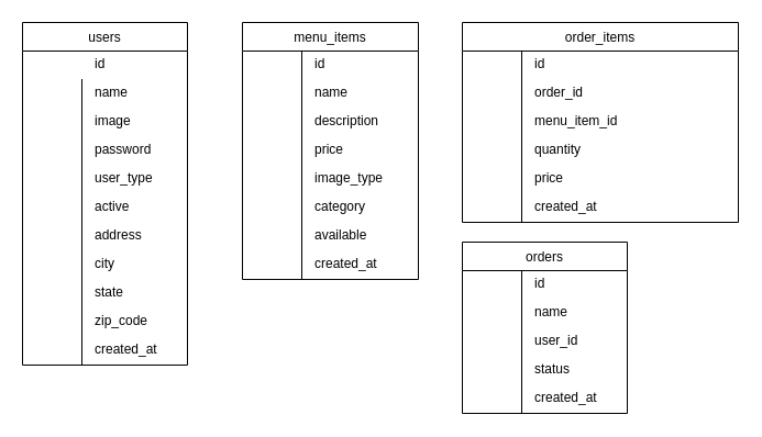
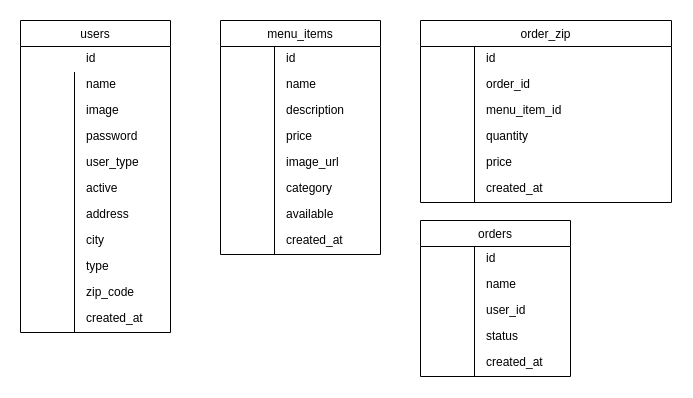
- <mxCell id="52" value="order_items" style="swimlane;fontStyle=0;childLayout=stackLayout;horizontal=1;startSize=26;fillColor=default;horizontalStack=0;resizeParent=1;resizeLast=0;collapsible=1;marginBottom=0;swimlaneFillColor=default;align=center;" vertex="1" parent="1"><mxGeometry x="420" y="20" width="251" height="182" as="geometry" /></mxCell>
+ <mxCell id="52" value="order_zip" style="swimlane;fontStyle=0;childLayout=stackLayout;horizontal=1;startSize=26;fillColor=default;horizontalStack=0;resizeParent=1;resizeLast=0;collapsible=1;marginBottom=0;swimlaneFillColor=default;align=center;" vertex="1" parent="1"><mxGeometry x="420" y="20" width="251" height="182" as="geometry" /></mxCell>
- <mxCell id="33" value="image_type" style="shape=partialRectangle;top=0;left=0;right=0;bottom=0;align=left;verticalAlign=top;spacingTop=-2;fillColor=none;spacingLeft=64;spacingRight=4;overflow=hidden;rotatable=0;points=[[0,0.5],[1,0.5]];portConstraint=eastwest;dropTarget=0;" vertex="1" parent="24"><mxGeometry y="130" width="160" height="26" as="geometry" /></mxCell>
+ <mxCell id="33" value="image_url" style="shape=partialRectangle;top=0;left=0;right=0;bottom=0;align=left;verticalAlign=top;spacingTop=-2;fillColor=none;spacingLeft=64;spacingRight=4;overflow=hidden;rotatable=0;points=[[0,0.5],[1,0.5]];portConstraint=eastwest;dropTarget=0;" vertex="1" parent="24"><mxGeometry y="130" width="160" height="26" as="geometry" /></mxCell>
- <mxCell id="18" value="state" style="shape=partialRectangle;top=0;left=0;right=0;bottom=0;align=left;verticalAlign=top;spacingTop=-2;fillColor=none;spacingLeft=64;spacingRight=4;overflow=hidden;rotatable=0;points=[[0,0.5],[1,0.5]];portConstraint=eastwest;dropTarget=0;" vertex="1" parent="2"><mxGeometry y="234" width="150" height="26" as="geometry" /></mxCell>
+ <mxCell id="18" value="type" style="shape=partialRectangle;top=0;left=0;right=0;bottom=0;align=left;verticalAlign=top;spacingTop=-2;fillColor=none;spacingLeft=64;spacingRight=4;overflow=hidden;rotatable=0;points=[[0,0.5],[1,0.5]];portConstraint=eastwest;dropTarget=0;" vertex="1" parent="2"><mxGeometry y="234" width="150" height="26" as="geometry" /></mxCell>
